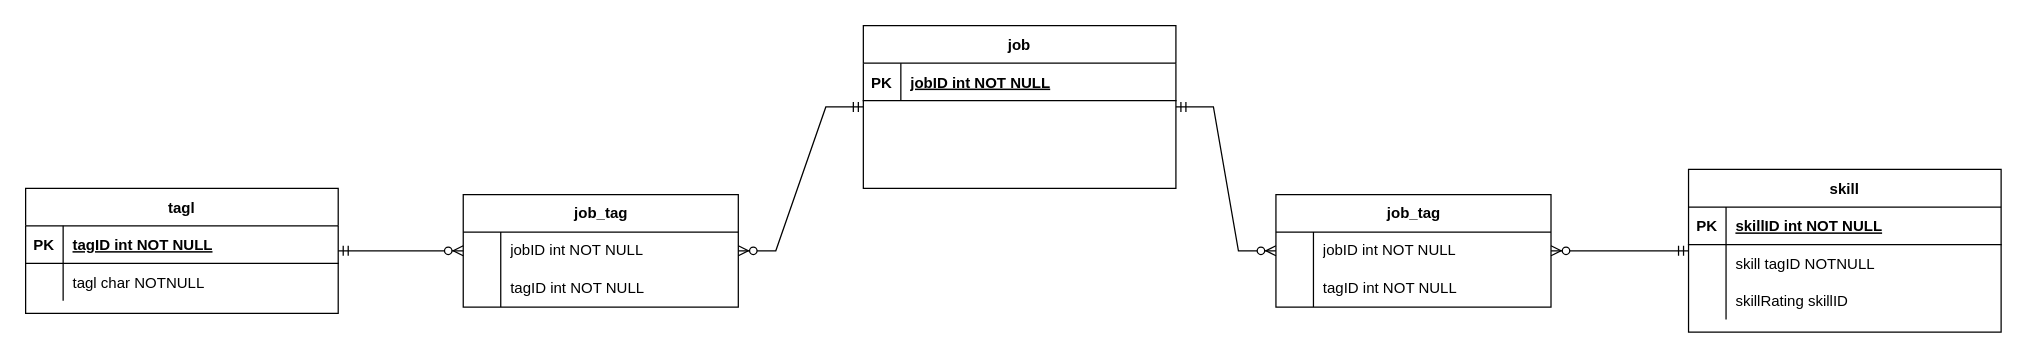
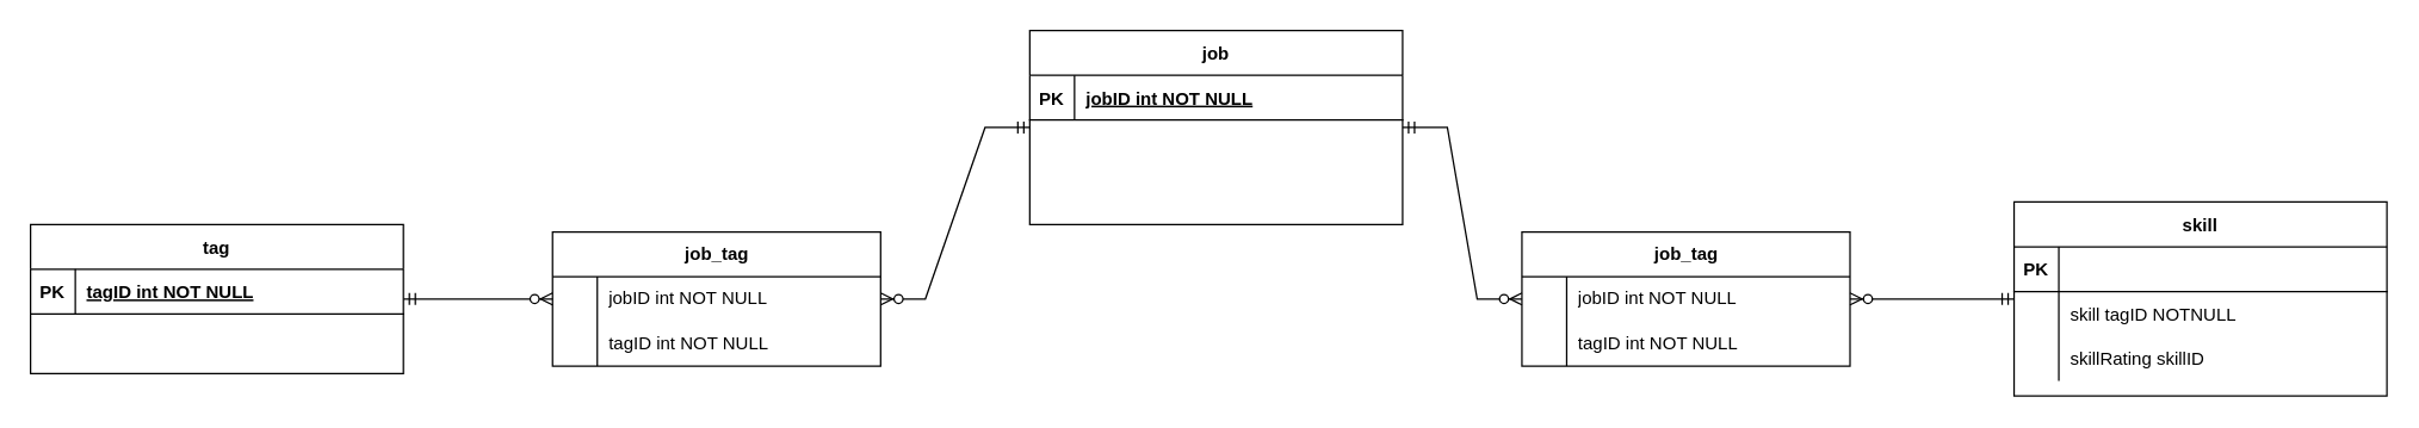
- <mxCell id="20" value="tagl" style="shape=table;startSize=30;container=1;collapsible=1;childLayout=tableLayout;fixedRows=1;rowLines=0;fontStyle=1;align=center;resizeLast=1;" vertex="1" parent="1"><mxGeometry x="20" y="150" width="250" height="100" as="geometry" /></mxCell>
+ <mxCell id="20" value="tag" style="shape=table;startSize=30;container=1;collapsible=1;childLayout=tableLayout;fixedRows=1;rowLines=0;fontStyle=1;align=center;resizeLast=1;" vertex="1" parent="1"><mxGeometry x="20" y="150" width="250" height="100" as="geometry" /></mxCell>
- <mxCell id="13" value="skillID int NOT NULL " style="shape=partialRectangle;overflow=hidden;connectable=0;fillColor=none;top=0;left=0;bottom=0;right=0;align=left;spacingLeft=6;fontStyle=5;" vertex="1" parent="11"><mxGeometry x="30" width="220" height="30" as="geometry"><mxRectangle width="220" height="30" as="alternateBounds" /></mxGeometry></mxCell>
- <mxCell id="26" value="tagl char NOTNULL" style="shape=partialRectangle;overflow=hidden;connectable=0;fillColor=none;top=0;left=0;bottom=0;right=0;align=left;spacingLeft=6;" vertex="1" parent="24"><mxGeometry x="30" width="220" height="30" as="geometry"><mxRectangle width="220" height="30" as="alternateBounds" /></mxGeometry></mxCell>
